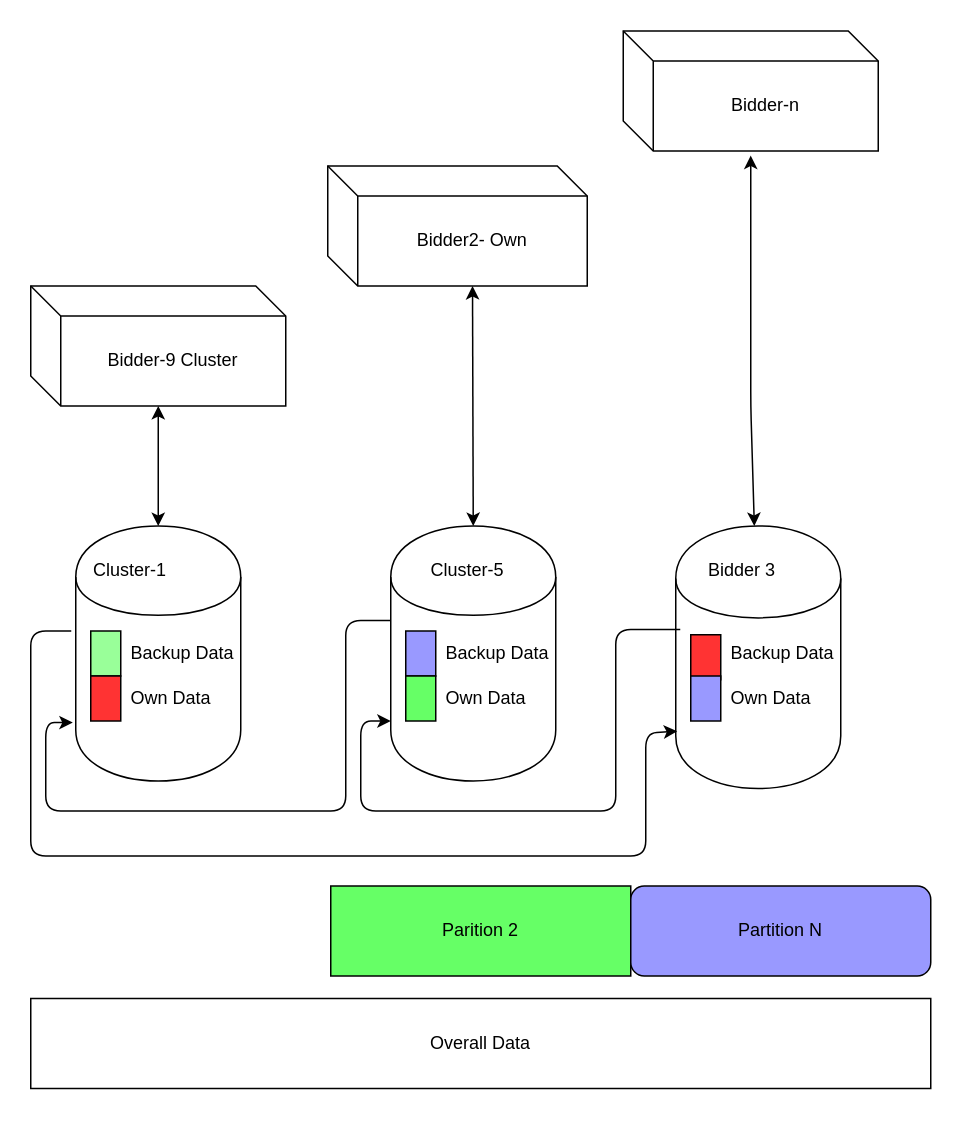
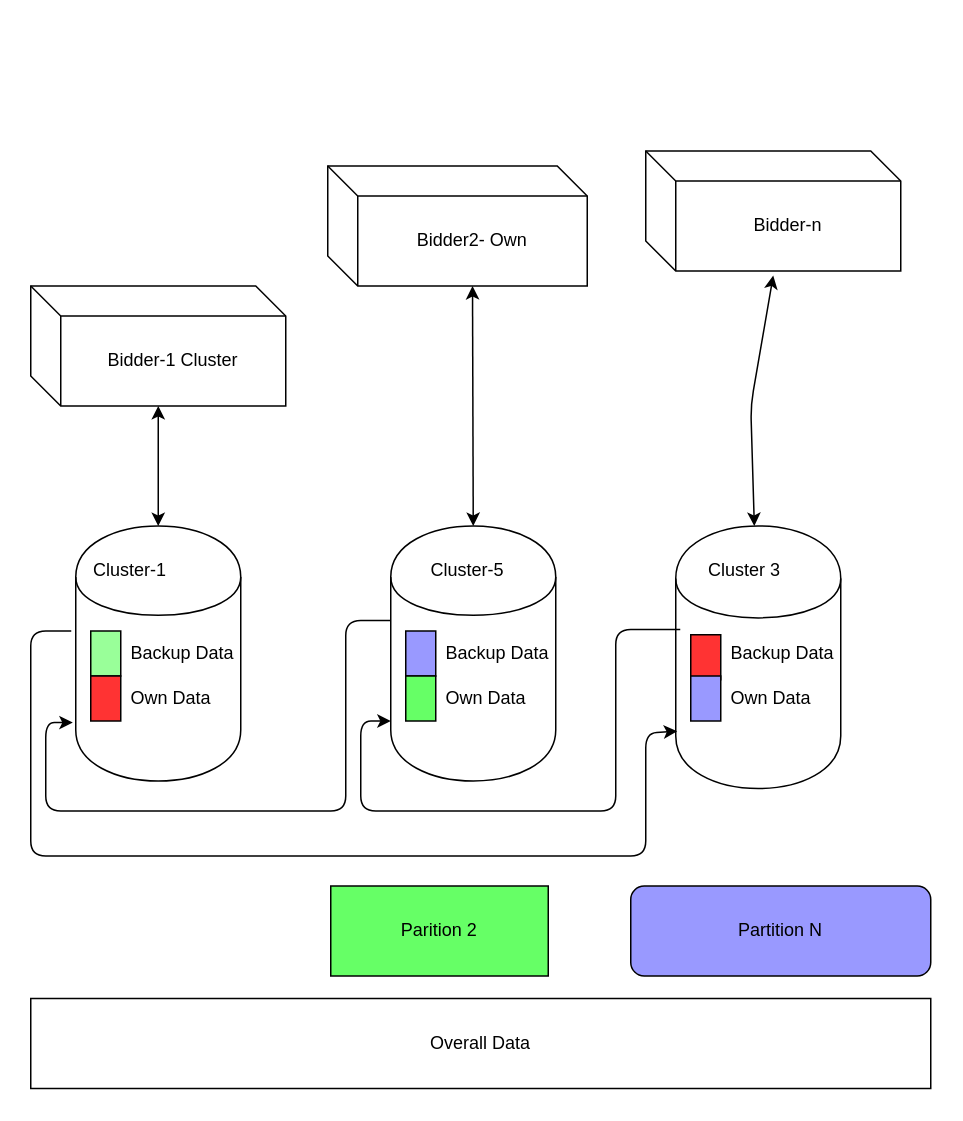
- <mxCell id="5" value="Bidder-n" style="shape=cube;whiteSpace=wrap;html=1;boundedLbl=1;backgroundOutline=1;" parent="1" vertex="1"><mxGeometry x="415" y="20" width="170" height="80" as="geometry" /></mxCell>
+ <mxCell id="5" value="Bidder-n" style="shape=cube;whiteSpace=wrap;html=1;boundedLbl=1;backgroundOutline=1;" parent="1" vertex="1"><mxGeometry x="430" y="100" width="170" height="80" as="geometry" /></mxCell>
- <mxCell id="2" value="Bidder-9 Cluster" style="shape=cube;whiteSpace=wrap;html=1;boundedLbl=1;backgroundOutline=1;" parent="1" vertex="1"><mxGeometry x="20" y="190" width="170" height="80" as="geometry" /></mxCell>
+ <mxCell id="2" value="Bidder-1 Cluster" style="shape=cube;whiteSpace=wrap;html=1;boundedLbl=1;backgroundOutline=1;" parent="1" vertex="1"><mxGeometry x="20" y="190" width="170" height="80" as="geometry" /></mxCell>
- <mxCell id="22" value="Bidder 3" style="text;html=1;resizable=0;points=[];autosize=1;align=left;verticalAlign=top;spacingTop=-4;" parent="1" vertex="1"><mxGeometry x="470" y="370" width="60" height="20" as="geometry" /></mxCell>
+ <mxCell id="22" value="Cluster 3" style="text;html=1;resizable=0;points=[];autosize=1;align=left;verticalAlign=top;spacingTop=-4;" parent="1" vertex="1"><mxGeometry x="470" y="370" width="60" height="20" as="geometry" /></mxCell>
- <mxCell id="9" value="Parition 2" style="rounded=0;whiteSpace=wrap;html=1;fillColor=#66FF66;" parent="1" vertex="1"><mxGeometry x="220" y="590" width="200" height="60" as="geometry" /></mxCell>
+ <mxCell id="9" value="Parition 2" style="rounded=0;whiteSpace=wrap;html=1;fillColor=#66FF66;" parent="1" vertex="1"><mxGeometry x="220" y="590" width="145" height="60" as="geometry" /></mxCell>
